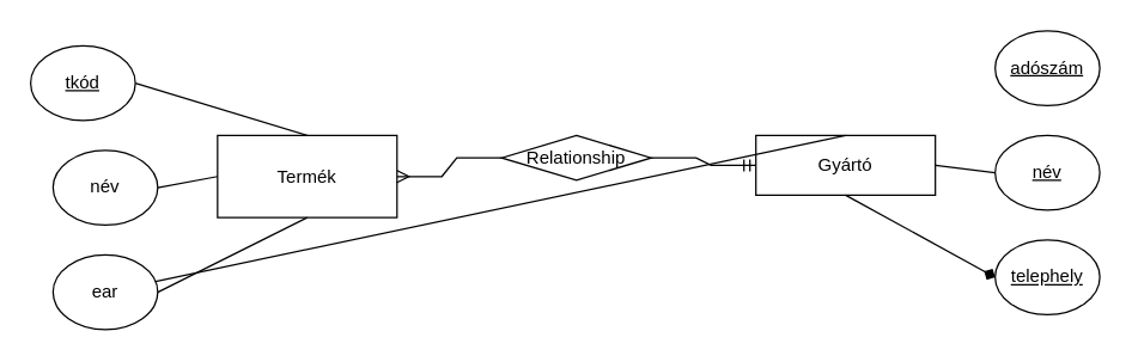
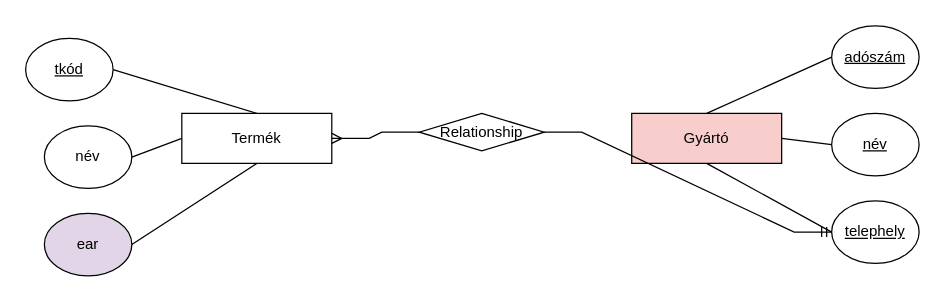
- <mxCell id="6" value="" style="edgeStyle=entityRelationEdgeStyle;fontSize=12;html=1;endArrow=ERmandOne;rounded=0;entryX=0;entryY=0.5;entryDx=0;entryDy=0;exitX=1;exitY=0.5;exitDx=0;exitDy=0;" edge="1" parent="1" source="4" target="3"><mxGeometry width="100" height="100" relative="1" as="geometry"><mxPoint x="325" y="210" as="sourcePoint" /><mxPoint x="425" y="110" as="targetPoint" /></mxGeometry></mxCell>
+ <mxCell id="6" value="" style="edgeStyle=entityRelationEdgeStyle;fontSize=12;html=1;endArrow=ERmandOne;rounded=0;exitX=1;exitY=0.5;exitDx=0;exitDy=0;" edge="1" parent="1" source="4" target="15"><mxGeometry width="100" height="100" relative="1" as="geometry"><mxPoint x="325" y="210" as="sourcePoint" /><mxPoint x="425" y="110" as="targetPoint" /></mxGeometry></mxCell>
- <mxCell id="3" value="Gyártó" style="rounded=0;whiteSpace=wrap;html=1;" vertex="1" parent="1"><mxGeometry x="505" y="90" width="120" height="40" as="geometry" /></mxCell>
+ <mxCell id="3" value="Gyártó" style="rounded=0;whiteSpace=wrap;html=1;fillColor=#f8cecc;" vertex="1" parent="1"><mxGeometry x="505" y="90" width="120" height="40" as="geometry" /></mxCell>
- <mxCell id="2" value="Termék" style="rounded=0;whiteSpace=wrap;html=1;" vertex="1" parent="1"><mxGeometry x="145" y="90" width="120" height="55" as="geometry" /></mxCell>
+ <mxCell id="2" value="Termék" style="rounded=0;whiteSpace=wrap;html=1;" vertex="1" parent="1"><mxGeometry x="145" y="90" width="120" height="40" as="geometry" /></mxCell>
- <mxCell id="16" value="" style="endArrow=none;html=1;rounded=0;exitX=0.5;exitY=0;exitDx=0;exitDy=0;" edge="1" parent="1" source="3" target="9"><mxGeometry relative="1" as="geometry"><mxPoint x="295" y="160" as="sourcePoint" /><mxPoint x="455" y="160" as="targetPoint" /></mxGeometry></mxCell>
+ <mxCell id="16" value="" style="endArrow=none;html=1;rounded=0;entryX=0;entryY=0.5;entryDx=0;entryDy=0;exitX=0.5;exitY=0;exitDx=0;exitDy=0;" edge="1" parent="1" source="3" target="13"><mxGeometry relative="1" as="geometry"><mxPoint x="295" y="160" as="sourcePoint" /><mxPoint x="455" y="160" as="targetPoint" /></mxGeometry></mxCell>
- <mxCell id="18" value="" style="endArrow=diamond;html=1;rounded=0;entryX=0;entryY=0.5;entryDx=0;entryDy=0;exitX=0.5;exitY=1;exitDx=0;exitDy=0;" edge="1" parent="1" source="3" target="15"><mxGeometry relative="1" as="geometry"><mxPoint x="295" y="160" as="sourcePoint" /><mxPoint x="455" y="160" as="targetPoint" /></mxGeometry></mxCell>
+ <mxCell id="18" value="" style="endArrow=none;html=1;rounded=0;entryX=0;entryY=0.5;entryDx=0;entryDy=0;exitX=0.5;exitY=1;exitDx=0;exitDy=0;" edge="1" parent="1" source="3" target="15"><mxGeometry relative="1" as="geometry"><mxPoint x="295" y="160" as="sourcePoint" /><mxPoint x="455" y="160" as="targetPoint" /></mxGeometry></mxCell>
- <mxCell id="9" value="ear" style="ellipse;whiteSpace=wrap;html=1;" vertex="1" parent="1"><mxGeometry x="35" y="170" width="70" height="50" as="geometry" /></mxCell>
+ <mxCell id="9" value="ear" style="ellipse;whiteSpace=wrap;html=1;fillColor=#e1d5e7;" vertex="1" parent="1"><mxGeometry x="35" y="170" width="70" height="50" as="geometry" /></mxCell>
